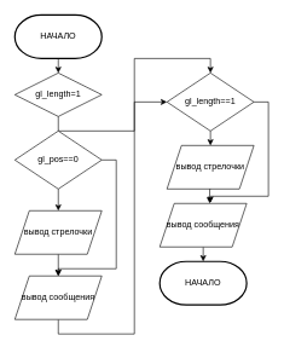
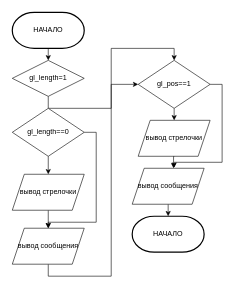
- <mxCell id="15" value="gl_length==1" style="rhombus;whiteSpace=wrap;html=1;" vertex="1" parent="1"><mxGeometry x="230" y="100" width="120" height="80" as="geometry" /></mxCell>
+ <mxCell id="15" value="gl_pos==1" style="rhombus;whiteSpace=wrap;html=1;" vertex="1" parent="1"><mxGeometry x="230" y="100" width="120" height="80" as="geometry" /></mxCell>
- <mxCell id="8" value="gl_pos==0" style="rhombus;whiteSpace=wrap;html=1;" vertex="1" parent="1"><mxGeometry x="20" y="180" width="120" height="80" as="geometry" /></mxCell>
+ <mxCell id="8" value="gl_length==0" style="rhombus;whiteSpace=wrap;html=1;" vertex="1" parent="1"><mxGeometry x="20" y="180" width="120" height="80" as="geometry" /></mxCell>
